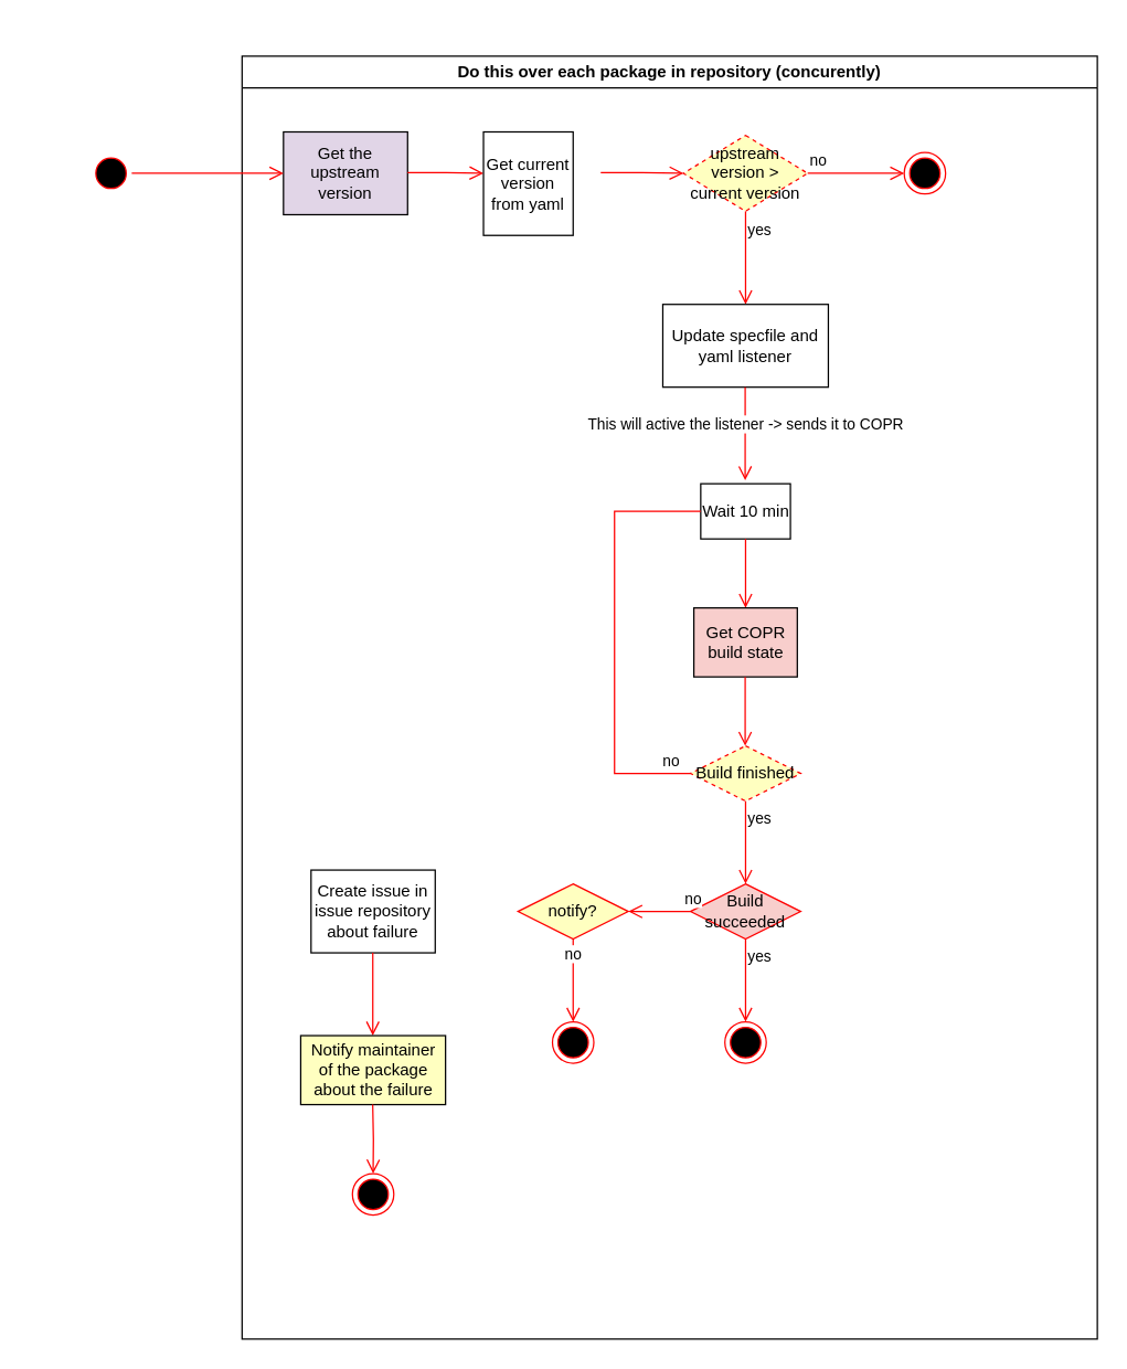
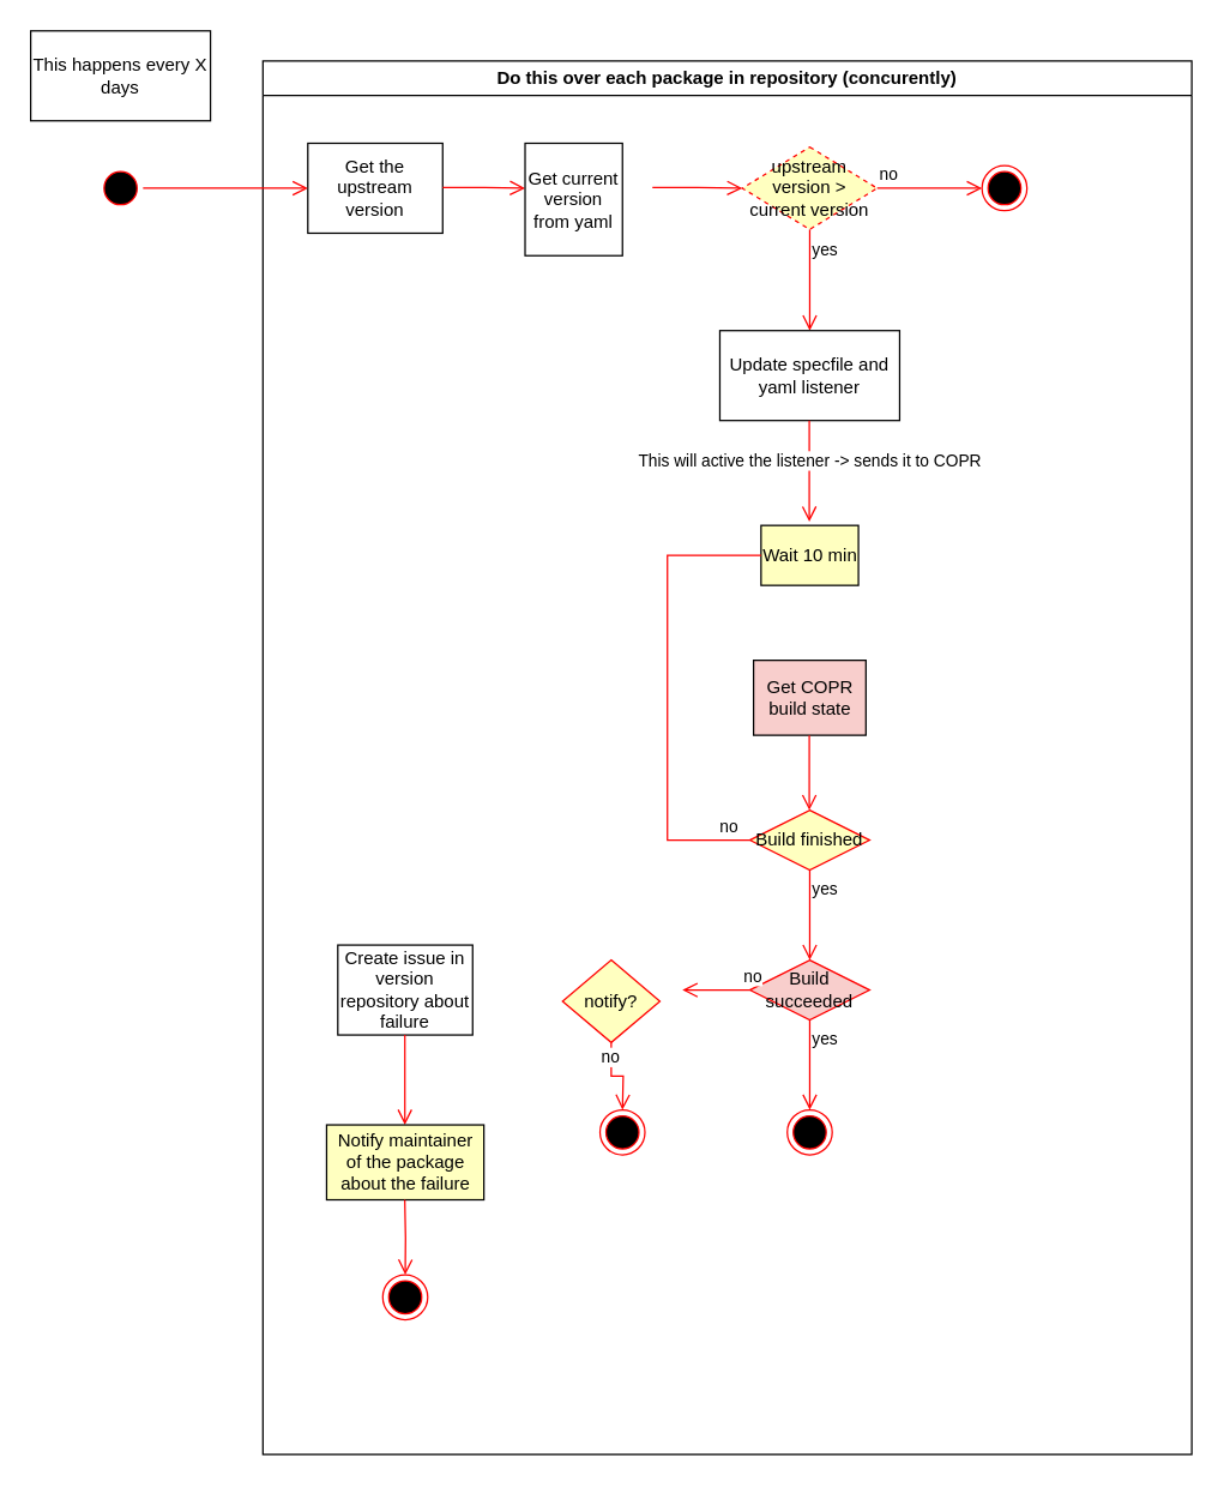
+ <mxCell id="3" value="This happens every X days" style="rounded=0;whiteSpace=wrap;html=1;" vertex="1" parent="1"><mxGeometry x="20" y="20" width="120" height="60" as="geometry" /></mxCell>
- <mxCell id="5" value="Get the upstream version" style="rounded=0;whiteSpace=wrap;html=1;fillColor=#e1d5e7;" vertex="1" parent="4"><mxGeometry x="30" y="55" width="90" height="60" as="geometry" /></mxCell>
+ <mxCell id="5" value="Get the upstream version" style="rounded=0;whiteSpace=wrap;html=1;" vertex="1" parent="4"><mxGeometry x="30" y="55" width="90" height="60" as="geometry" /></mxCell>
- <mxCell id="16" value="Wait 10 min" style="rounded=0;whiteSpace=wrap;html=1;" vertex="1" parent="4"><mxGeometry x="332.5" y="310" width="65" height="40" as="geometry" /></mxCell>
+ <mxCell id="16" value="Wait 10 min" style="rounded=0;whiteSpace=wrap;html=1;fillColor=#ffffc0;" vertex="1" parent="4"><mxGeometry x="332.5" y="310" width="65" height="40" as="geometry" /></mxCell>
- <mxCell id="17" value="" style="edgeStyle=orthogonalEdgeStyle;html=1;align=left;verticalAlign=top;endArrow=open;endSize=8;strokeColor=#ff0000;rounded=0;exitX=0.5;exitY=1;exitDx=0;exitDy=0;" edge="1" parent="4" source="16" target="18"><mxGeometry x="-1" relative="1" as="geometry"><mxPoint x="364.71" y="437.5" as="targetPoint" /><mxPoint x="364.71" y="370" as="sourcePoint" /><Array as="points" /></mxGeometry></mxCell>
- <mxCell id="19" value="Build finished" style="rhombus;whiteSpace=wrap;html=1;fillColor=#ffffc0;strokeColor=#ff0000;dashed=1;" vertex="1" parent="4"><mxGeometry x="325" y="500" width="80" height="40" as="geometry" /></mxCell>
+ <mxCell id="19" value="Build finished" style="rhombus;whiteSpace=wrap;html=1;fillColor=#ffffc0;strokeColor=#ff0000;" vertex="1" parent="4"><mxGeometry x="325" y="500" width="80" height="40" as="geometry" /></mxCell>
- <mxCell id="29" value="Create issue in issue repository about failure" style="rounded=0;whiteSpace=wrap;html=1;" vertex="1" parent="4"><mxGeometry x="50" y="590" width="90" height="60" as="geometry" /></mxCell>
+ <mxCell id="29" value="Create issue in version repository about failure" style="rounded=0;whiteSpace=wrap;html=1;" vertex="1" parent="4"><mxGeometry x="50" y="590" width="90" height="60" as="geometry" /></mxCell>
- <mxCell id="34" value="notify?" style="rhombus;whiteSpace=wrap;html=1;fillColor=#ffffc0;strokeColor=#ff0000;" vertex="1" parent="4"><mxGeometry x="200" y="600" width="80" height="40" as="geometry" /></mxCell>
+ <mxCell id="34" value="notify?" style="rhombus;whiteSpace=wrap;html=1;fillColor=#ffffc0;strokeColor=#ff0000;" vertex="1" parent="4"><mxGeometry x="200" y="600" width="65" height="55" as="geometry" /></mxCell>
